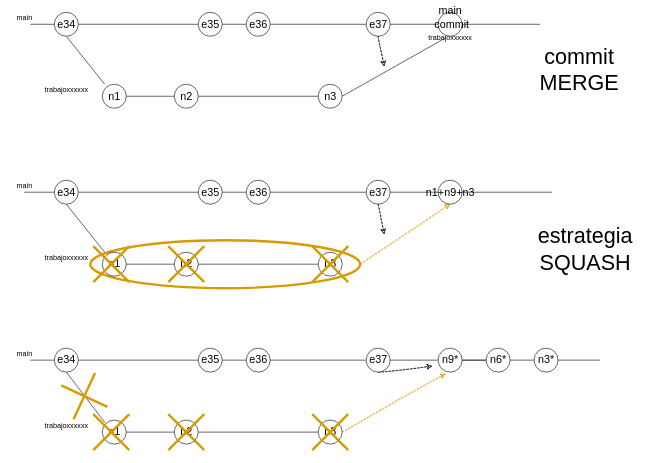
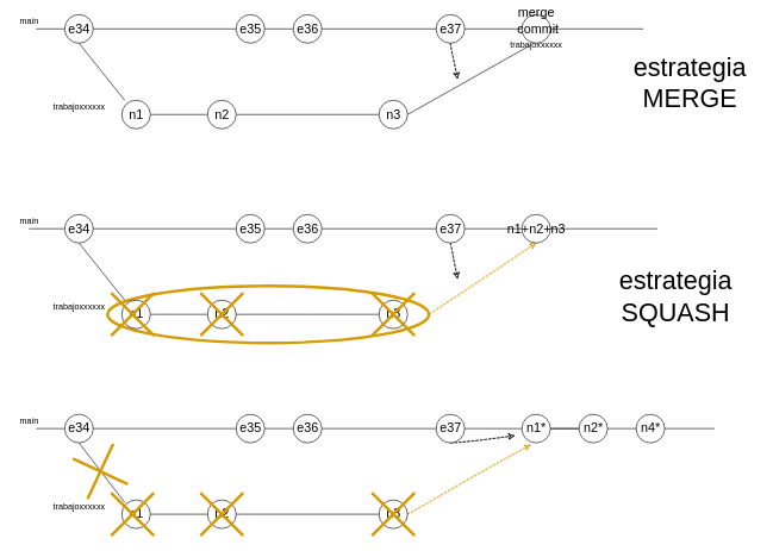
- <mxCell id="21" value="main&lt;br&gt;&amp;nbsp;commit&lt;br&gt;&lt;span style=&quot;font-size: 12px&quot;&gt;trabajoxxxxxx&lt;/span&gt;" style="shape=ellipse;html=1;fontSize=18;align=center;" vertex="1" parent="1"><mxGeometry x="730" y="20" width="40" height="40" as="geometry" /></mxCell>
+ <mxCell id="21" value="merge&lt;br&gt;&amp;nbsp;commit&lt;br&gt;&lt;span style=&quot;font-size: 12px&quot;&gt;trabajoxxxxxx&lt;/span&gt;" style="shape=ellipse;html=1;fontSize=18;align=center;" vertex="1" parent="1"><mxGeometry x="730" y="20" width="40" height="40" as="geometry" /></mxCell>
- <mxCell id="80" value="commit&lt;br&gt;MERGE" style="text;html=1;resizable=0;autosize=1;align=center;verticalAlign=middle;points=[];fillColor=none;strokeColor=none;rounded=0;fontSize=36;" vertex="1" parent="1"><mxGeometry x="880" y="70" width="170" height="90" as="geometry" /></mxCell>
+ <mxCell id="80" value="estrategia&lt;br&gt;MERGE" style="text;html=1;resizable=0;autosize=1;align=center;verticalAlign=middle;points=[];fillColor=none;strokeColor=none;rounded=0;fontSize=36;" vertex="1" parent="1"><mxGeometry x="880" y="70" width="170" height="90" as="geometry" /></mxCell>
- <mxCell id="39" value="n1+n9+n3" style="shape=ellipse;html=1;fontSize=18;align=center;" vertex="1" parent="1"><mxGeometry x="730" y="300" width="40" height="40" as="geometry" /></mxCell>
+ <mxCell id="39" value="n1+n2+n3" style="shape=ellipse;html=1;fontSize=18;align=center;" vertex="1" parent="1"><mxGeometry x="730" y="300" width="40" height="40" as="geometry" /></mxCell>
- <mxCell id="81" value="estrategia&lt;br&gt;SQUASH" style="text;html=1;resizable=0;autosize=1;align=center;verticalAlign=middle;points=[];fillColor=none;strokeColor=none;rounded=0;fontSize=36;" vertex="1" parent="1"><mxGeometry x="890" y="370" width="170" height="90" as="geometry" /></mxCell>
+ <mxCell id="81" value="estrategia&lt;br&gt;SQUASH" style="text;html=1;resizable=0;autosize=1;align=center;verticalAlign=middle;points=[];fillColor=none;strokeColor=none;rounded=0;fontSize=36;" vertex="1" parent="1"><mxGeometry x="860" y="370" width="170" height="90" as="geometry" /></mxCell>
- <mxCell id="62" value="n9*" style="shape=ellipse;html=1;fontSize=18;align=center;" vertex="1" parent="1"><mxGeometry x="730" y="580" width="40" height="40" as="geometry" /></mxCell>
+ <mxCell id="62" value="n1*" style="shape=ellipse;html=1;fontSize=18;align=center;" vertex="1" parent="1"><mxGeometry x="730" y="580" width="40" height="40" as="geometry" /></mxCell>
- <mxCell id="65" value="n6*" style="shape=ellipse;html=1;fontSize=18;align=center;" vertex="1" parent="1"><mxGeometry x="810" y="580" width="40" height="40" as="geometry" /></mxCell>
+ <mxCell id="65" value="n2*" style="shape=ellipse;html=1;fontSize=18;align=center;" vertex="1" parent="1"><mxGeometry x="810" y="580" width="40" height="40" as="geometry" /></mxCell>
- <mxCell id="67" value="n3*" style="shape=ellipse;html=1;fontSize=18;align=center;" vertex="1" parent="1"><mxGeometry x="890" y="580" width="40" height="40" as="geometry" /></mxCell>
+ <mxCell id="67" value="n4*" style="shape=ellipse;html=1;fontSize=18;align=center;" vertex="1" parent="1"><mxGeometry x="890" y="580" width="40" height="40" as="geometry" /></mxCell>
